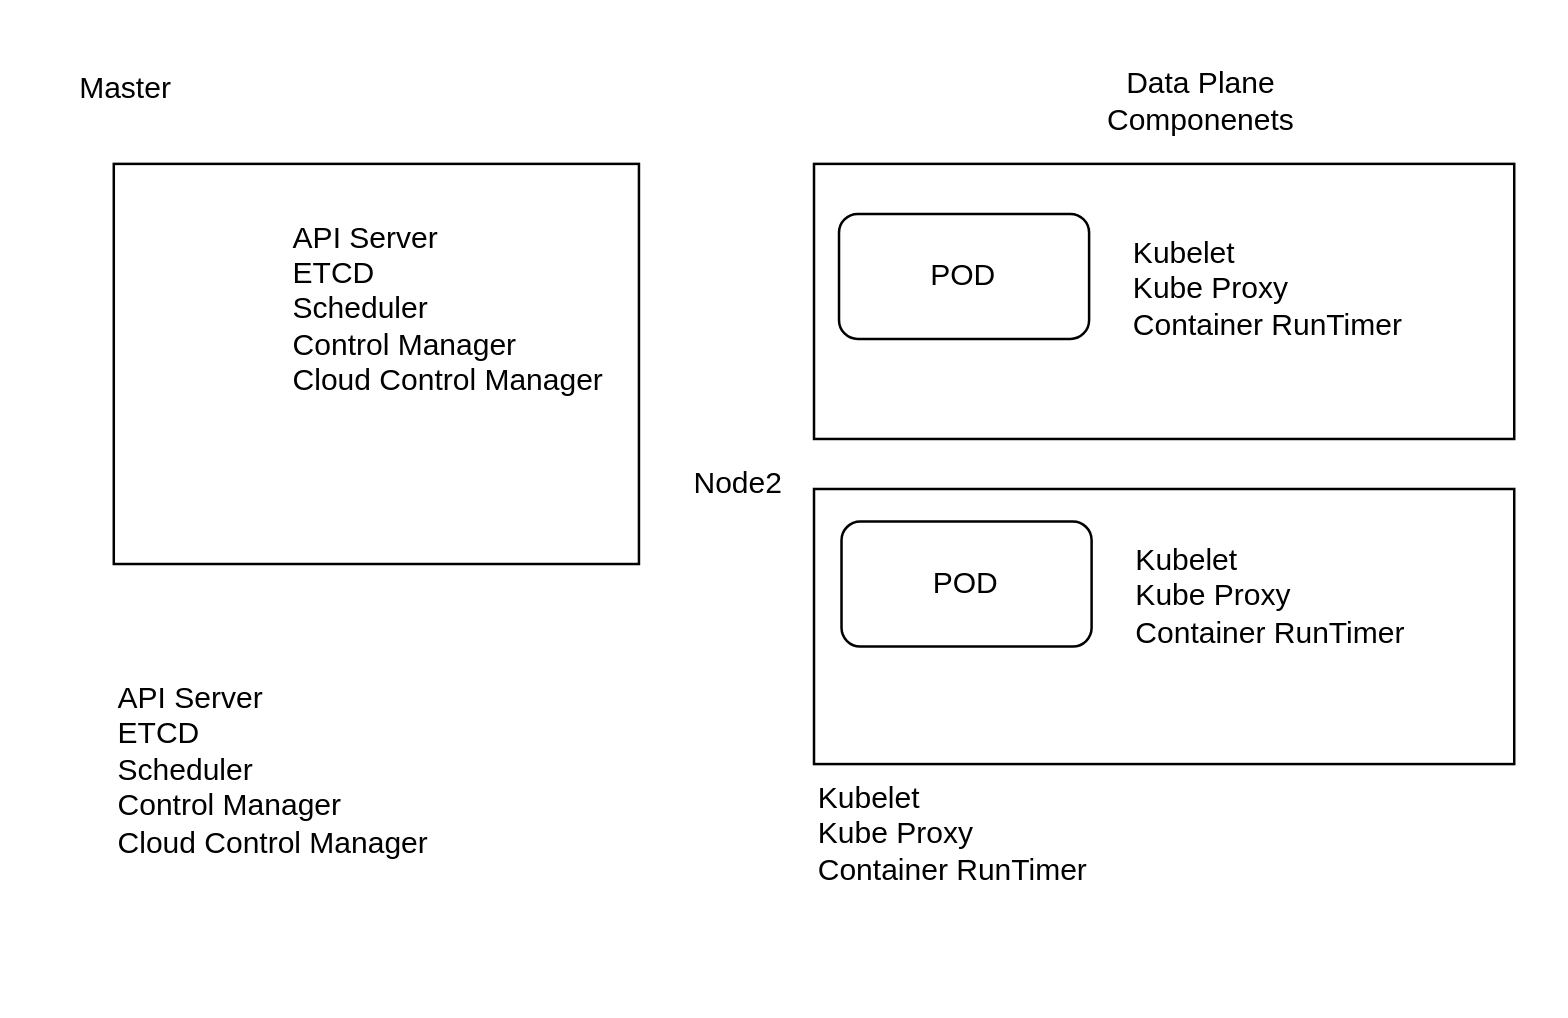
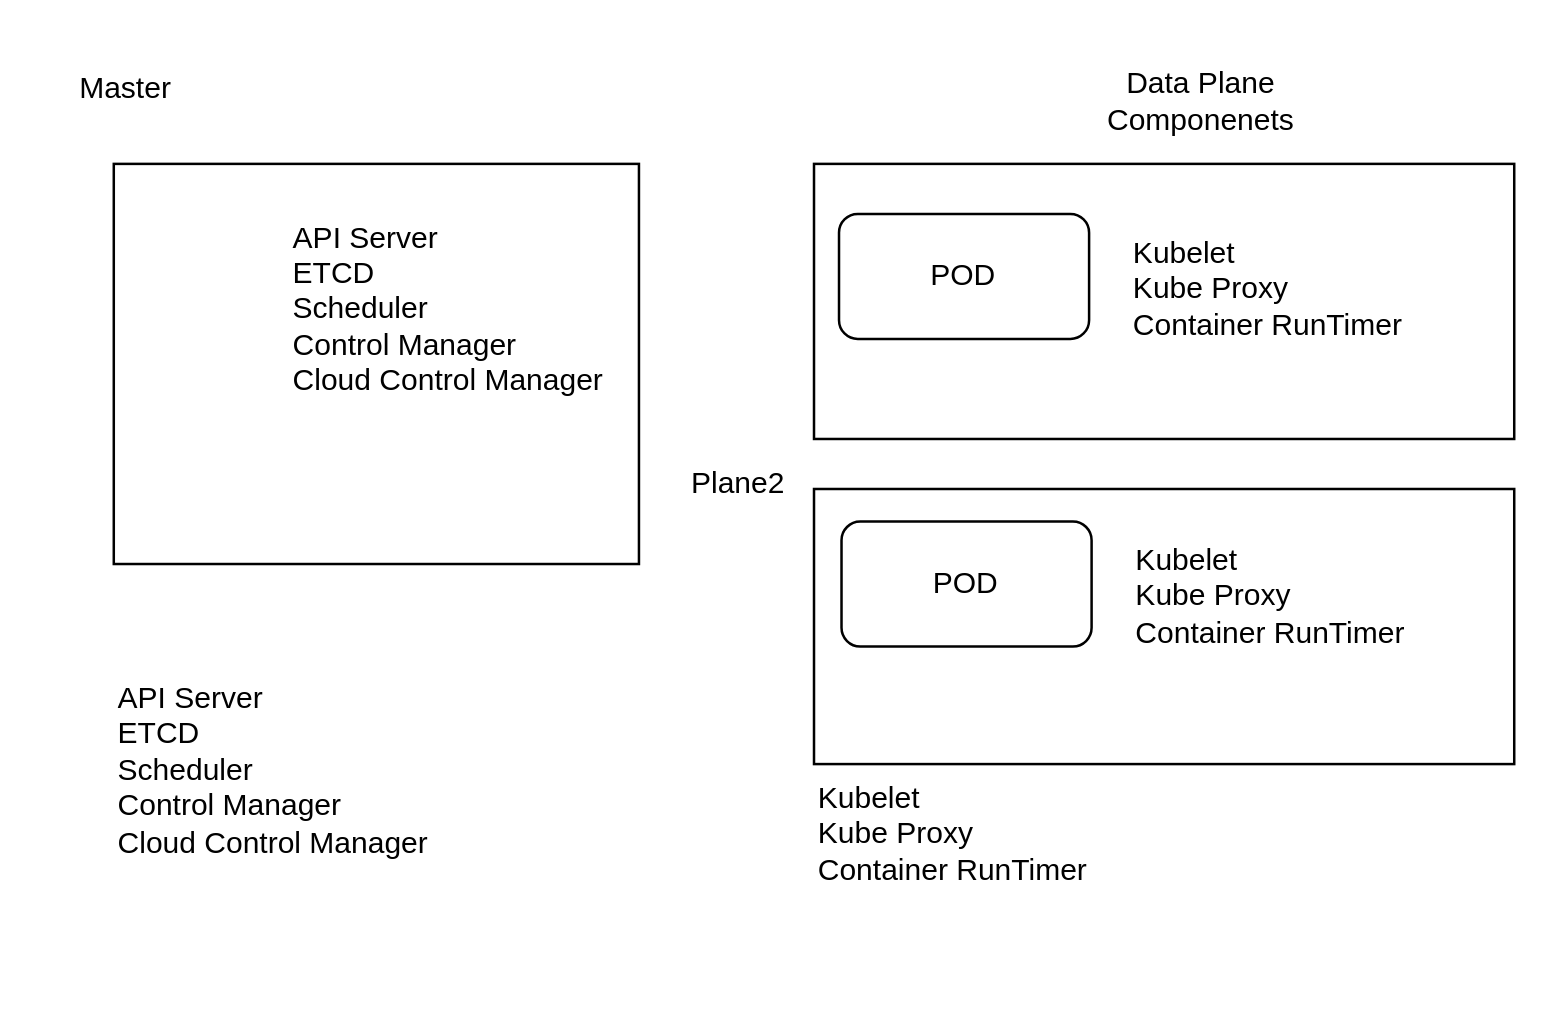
- <mxCell id="16" value="Node2" style="text;html=1;align=center;verticalAlign=middle;whiteSpace=wrap;rounded=0;" vertex="1" parent="1"><mxGeometry x="265" y="178" width="60" height="30" as="geometry" /></mxCell>
+ <mxCell id="16" value="Plane2" style="text;html=1;align=center;verticalAlign=middle;whiteSpace=wrap;rounded=0;" vertex="1" parent="1"><mxGeometry x="265" y="178" width="60" height="30" as="geometry" /></mxCell>
